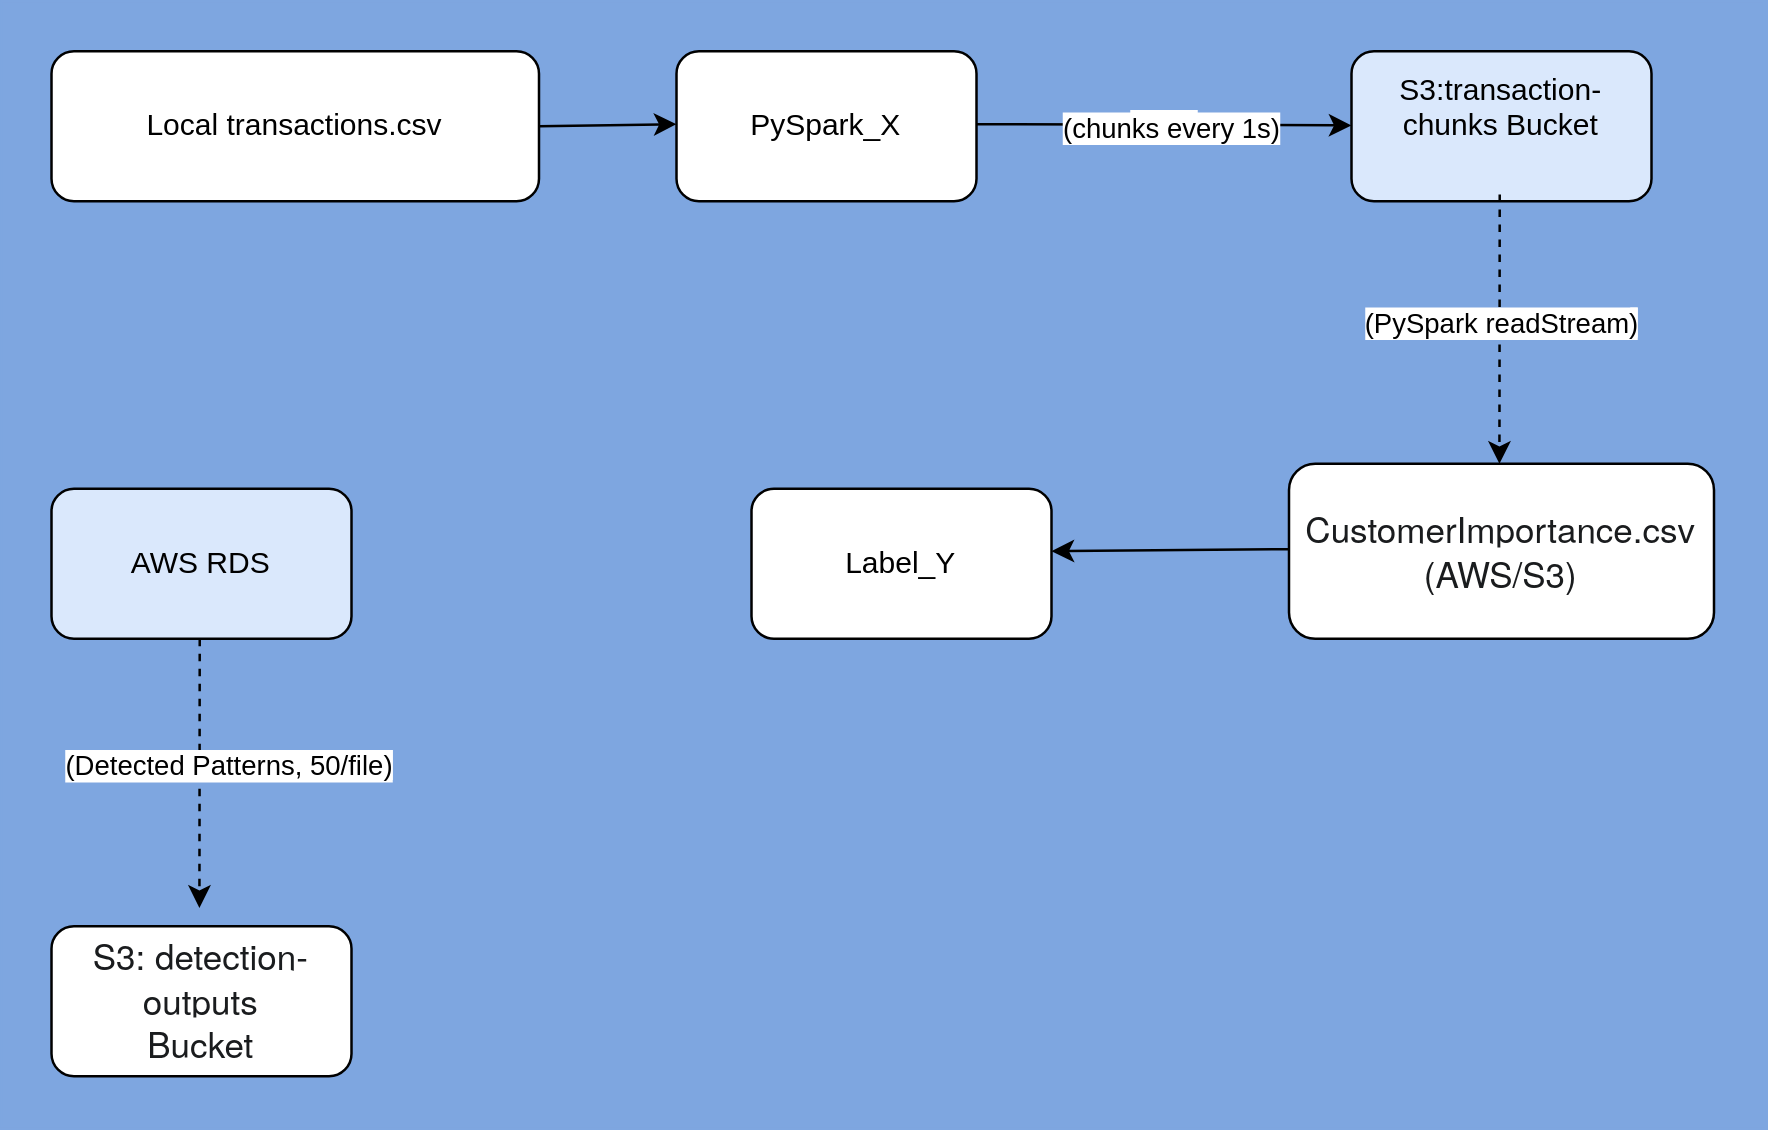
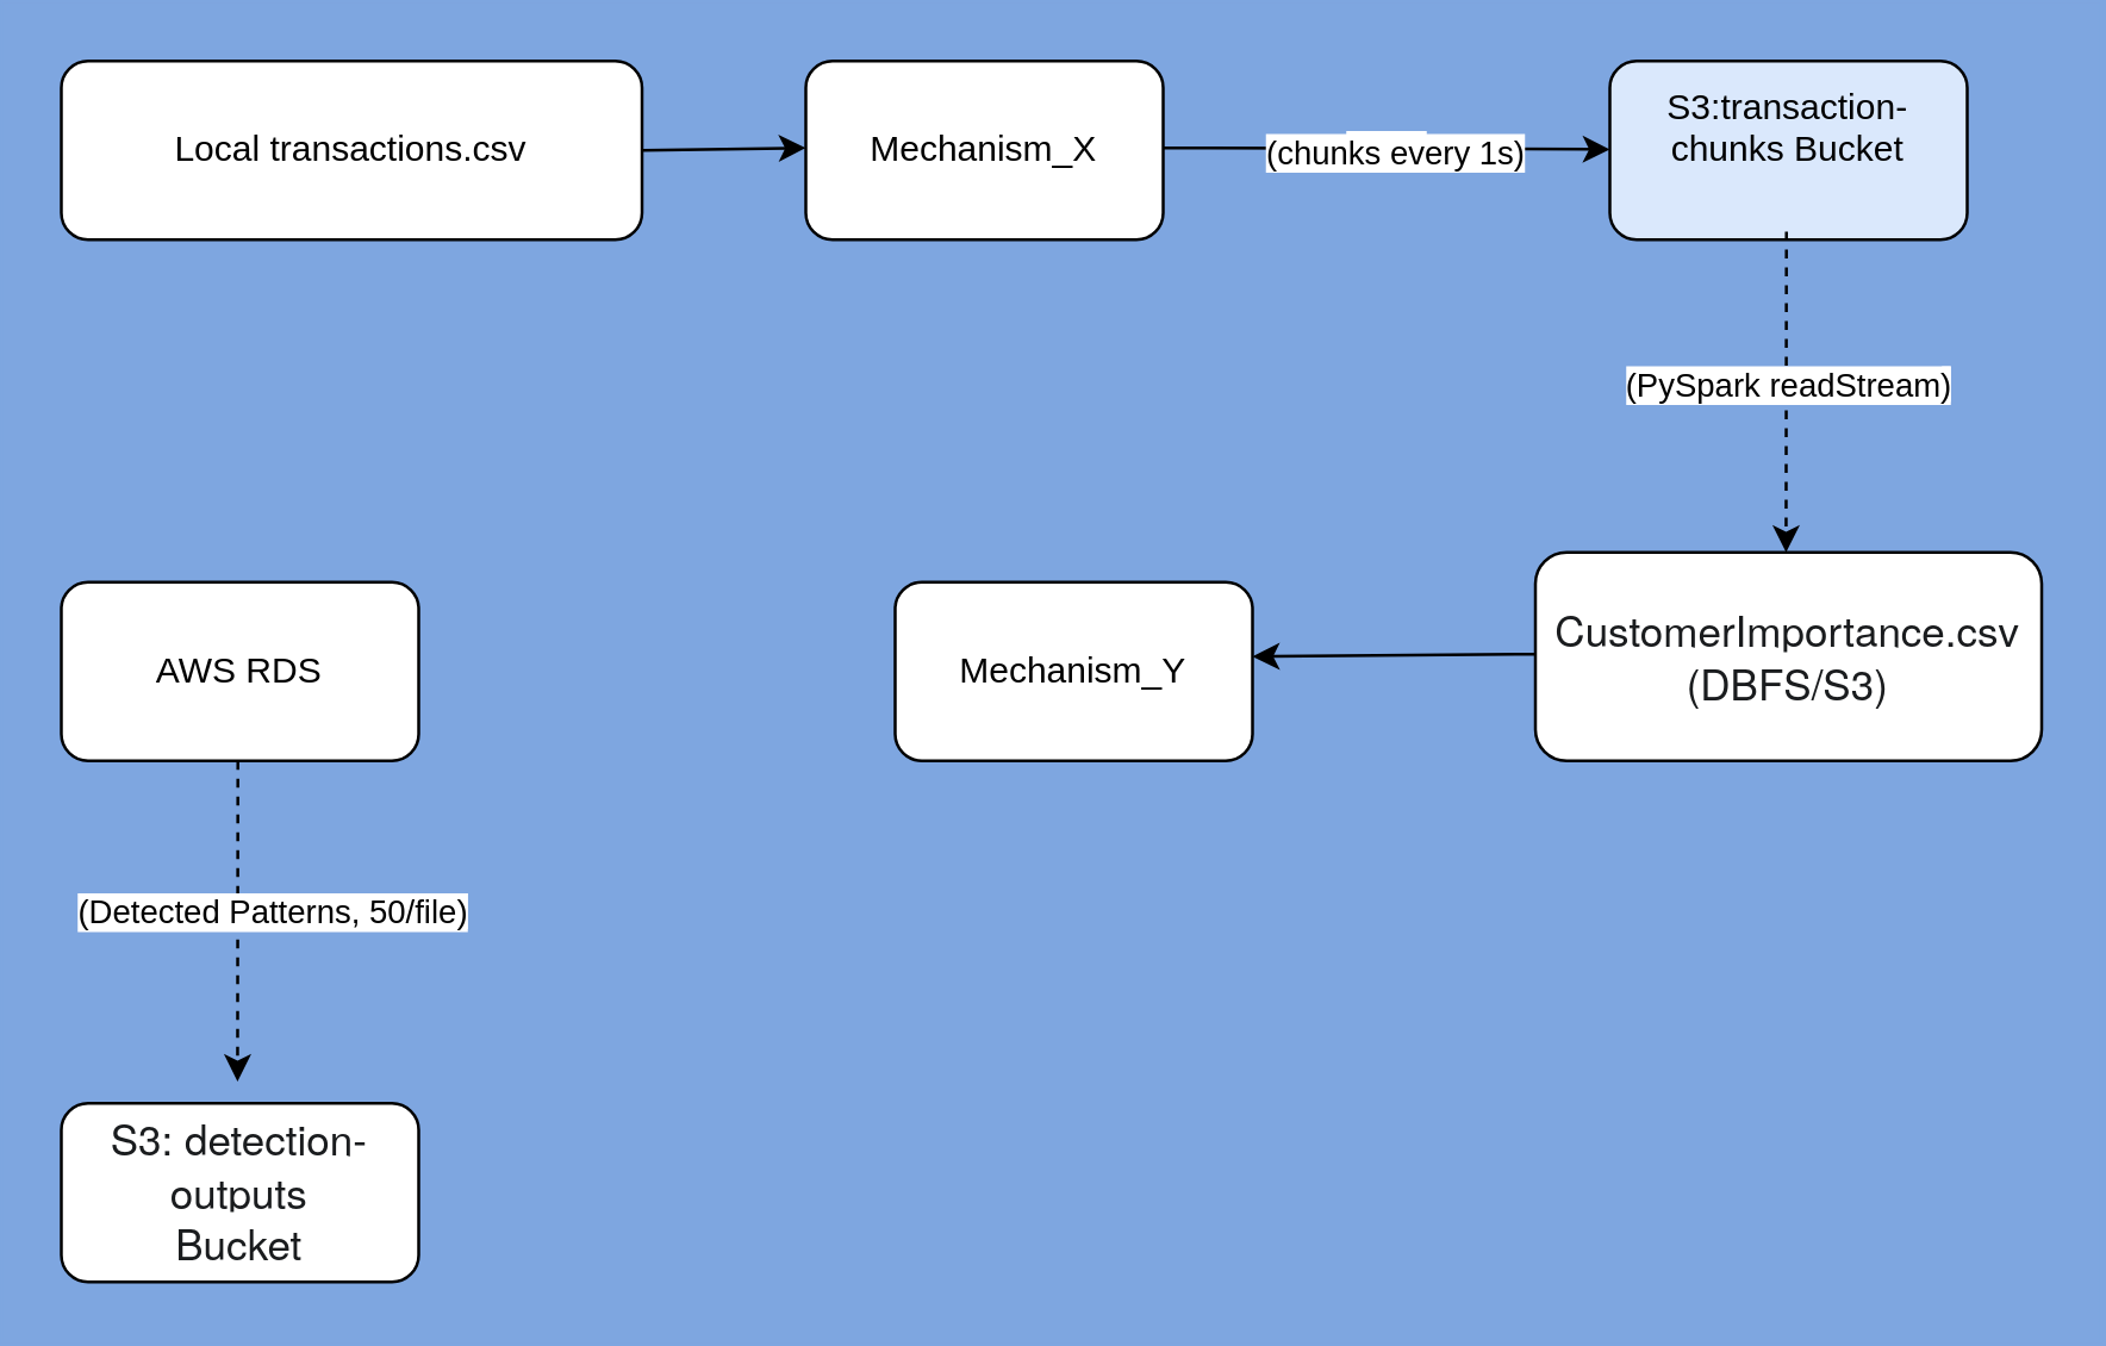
- <mxCell id="4" value="PySpark_X" style="rounded=1;whiteSpace=wrap;html=1;" vertex="1" parent="1"><mxGeometry x="270" y="20" width="120" height="60" as="geometry" /></mxCell>
+ <mxCell id="4" value="Mechanism_X" style="rounded=1;whiteSpace=wrap;html=1;" vertex="1" parent="1"><mxGeometry x="270" y="20" width="120" height="60" as="geometry" /></mxCell>
- <mxCell id="11" value="&lt;span style=&quot;color: rgb(26, 28, 30); font-family: &amp;quot;Google Sans Text&amp;quot;, &amp;quot;Helvetica Neue&amp;quot;, sans-serif; font-size: 14px; text-align: start; background-color: rgb(255, 255, 255);&quot;&gt;CustomerImportance.csv (AWS/S3)&lt;/span&gt;" style="rounded=1;whiteSpace=wrap;html=1;" vertex="1" parent="1"><mxGeometry x="515" y="185" width="170" height="70" as="geometry" /></mxCell>
+ <mxCell id="11" value="&lt;span style=&quot;color: rgb(26, 28, 30); font-family: &amp;quot;Google Sans Text&amp;quot;, &amp;quot;Helvetica Neue&amp;quot;, sans-serif; font-size: 14px; text-align: start; background-color: rgb(255, 255, 255);&quot;&gt;CustomerImportance.csv (DBFS/S3)&lt;/span&gt;" style="rounded=1;whiteSpace=wrap;html=1;" vertex="1" parent="1"><mxGeometry x="515" y="185" width="170" height="70" as="geometry" /></mxCell>
- <mxCell id="14" value="AWS RDS" style="rounded=1;whiteSpace=wrap;html=1;fillColor=#dae8fc;" vertex="1" parent="1"><mxGeometry x="20" y="195" width="120" height="60" as="geometry" /></mxCell>
+ <mxCell id="14" value="AWS RDS" style="rounded=1;whiteSpace=wrap;html=1;" vertex="1" parent="1"><mxGeometry x="20" y="195" width="120" height="60" as="geometry" /></mxCell>
- <mxCell id="13" value="&lt;div&gt;&lt;br&gt;&lt;/div&gt;Label_Y&lt;div&gt;&lt;br&gt;&lt;/div&gt;" style="rounded=1;whiteSpace=wrap;html=1;" vertex="1" parent="1"><mxGeometry x="300" y="195" width="120" height="60" as="geometry" /></mxCell>
+ <mxCell id="13" value="&lt;div&gt;&lt;br&gt;&lt;/div&gt;Mechanism_Y&lt;div&gt;&lt;br&gt;&lt;/div&gt;" style="rounded=1;whiteSpace=wrap;html=1;" vertex="1" parent="1"><mxGeometry x="300" y="195" width="120" height="60" as="geometry" /></mxCell>
